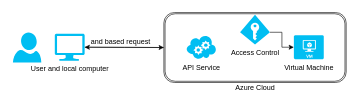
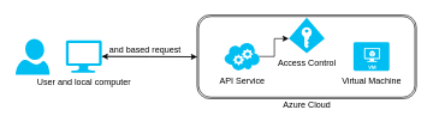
+ <mxCell id="7" style="edgeStyle=orthogonalEdgeStyle;rounded=0;orthogonalLoop=1;jettySize=auto;html=1;exitX=0.97;exitY=0.5;exitDx=0;exitDy=0;exitPerimeter=0;entryX=0;entryY=0.59;entryDx=0;entryDy=0;entryPerimeter=0;" edge="1" parent="1" source="8" target="10"><mxGeometry relative="1" as="geometry" /></mxCell>
- <mxCell id="9" style="edgeStyle=orthogonalEdgeStyle;orthogonalLoop=1;jettySize=auto;html=1;exitX=1;exitY=0.59;exitDx=0;exitDy=0;exitPerimeter=0;entryX=0;entryY=0.5;entryDx=0;entryDy=0;entryPerimeter=0;rounded=0;" edge="1" parent="1" source="10" target="11"><mxGeometry relative="1" as="geometry" /></mxCell>
